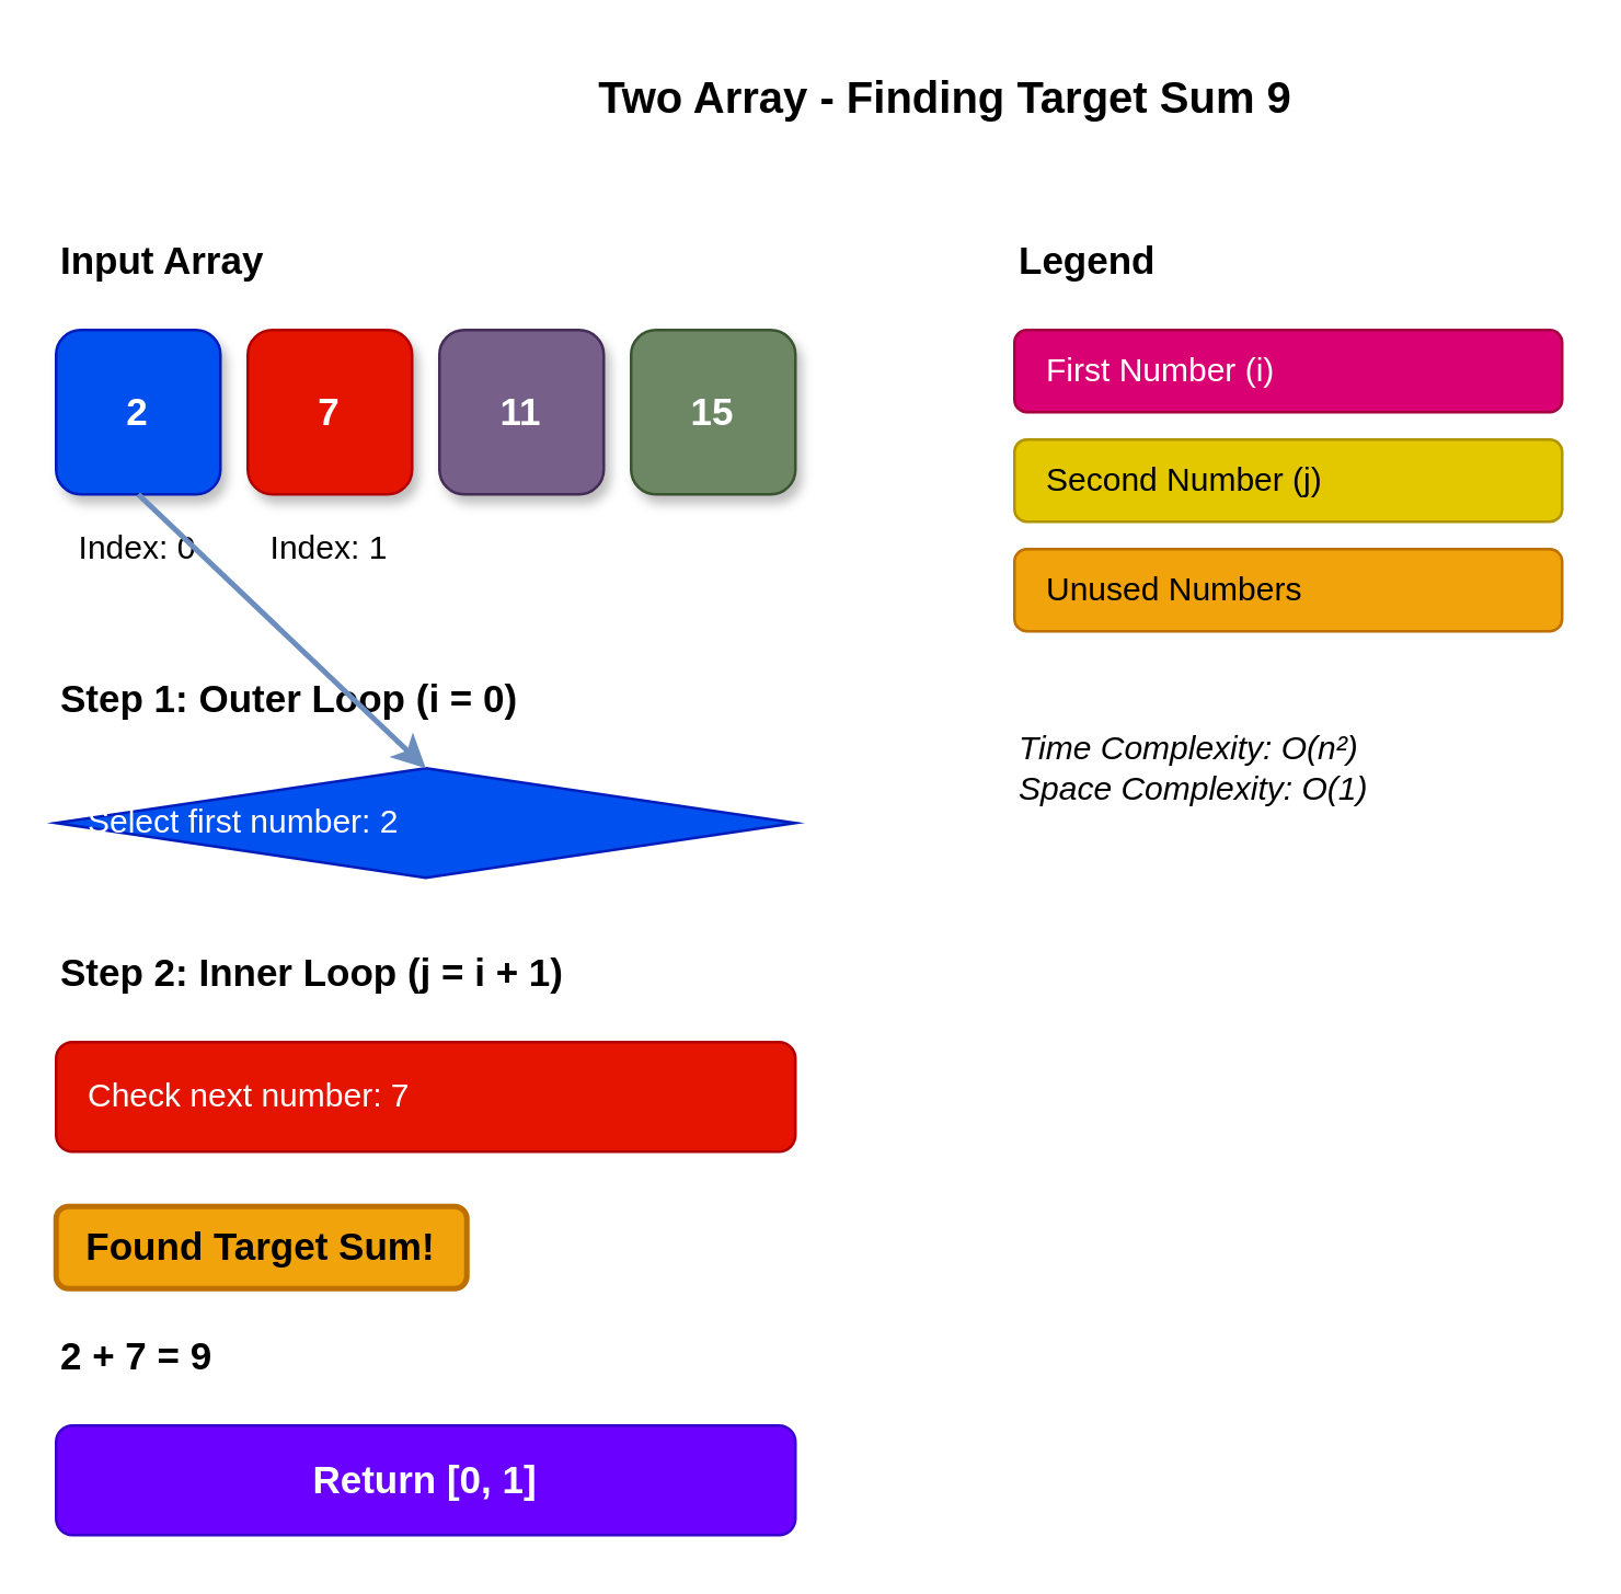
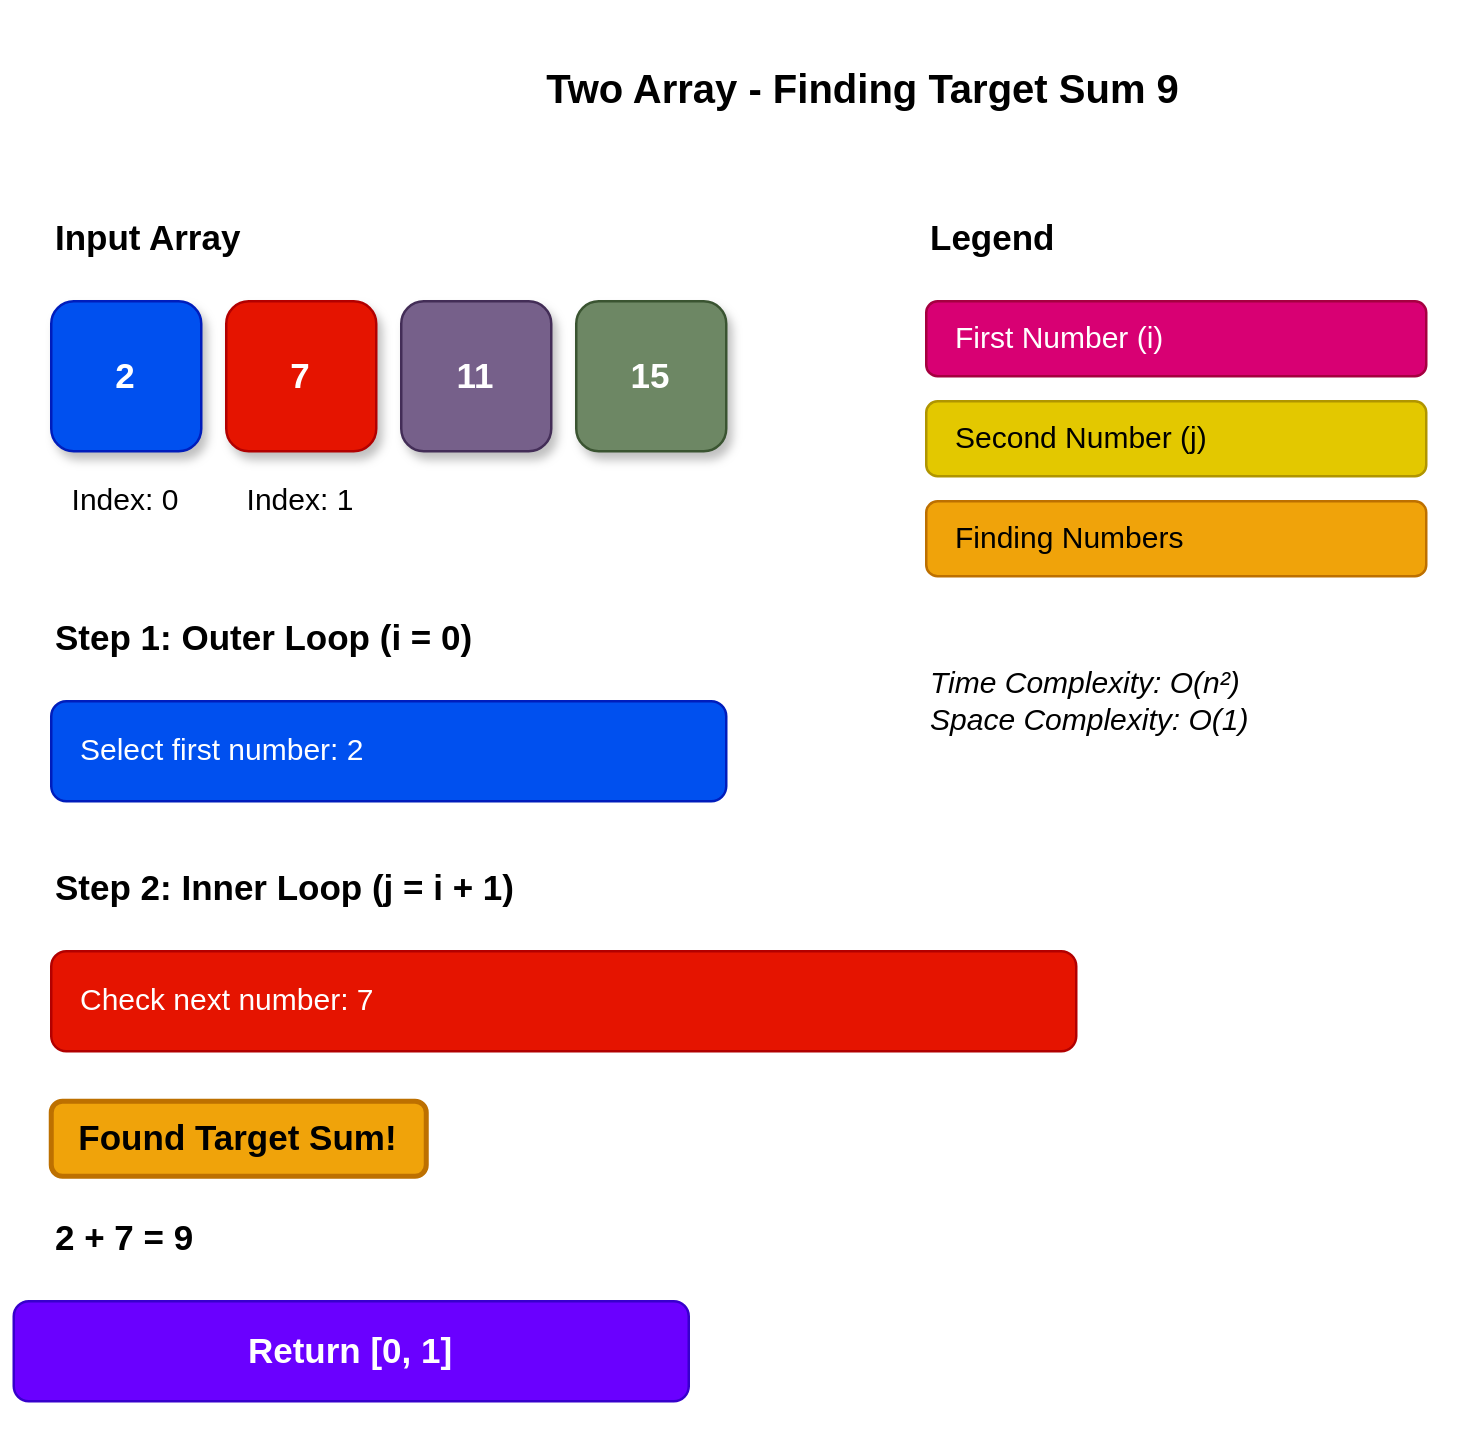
- <mxCell id="21" value="Unused Numbers" style="rounded=1;whiteSpace=wrap;html=1;fillColor=#f0a30a;strokeColor=#BD7000;fontSize=12;align=left;spacingLeft=10;fontColor=#000000;" parent="1" vertex="1"><mxGeometry x="370" y="200" width="200" height="30" as="geometry" /></mxCell>
+ <mxCell id="21" value="Finding Numbers" style="rounded=1;whiteSpace=wrap;html=1;fillColor=#f0a30a;strokeColor=#BD7000;fontSize=12;align=left;spacingLeft=10;fontColor=#000000;" parent="1" vertex="1"><mxGeometry x="370" y="200" width="200" height="30" as="geometry" /></mxCell>
- <mxCell id="17" value="" style="endArrow=classic;html=1;exitX=0.5;exitY=1;entryX=0.5;entryY=0;curved=1;strokeWidth=2;strokeColor=#6c8ebf;" parent="1" source="4" target="11" edge="1"><mxGeometry width="50" height="50" relative="1" as="geometry" /></mxCell>
- <mxCell id="11" value="Select first number: 2" style="rhombus;whiteSpace=wrap;html=1;fontSize=12;align=left;spacingLeft=10;fillColor=#0050ef;strokeColor=#001DBC;fontColor=#ffffff;" parent="1" vertex="1"><mxGeometry x="20" y="280" width="270" height="40" as="geometry" /></mxCell>
+ <mxCell id="11" value="Select first number: 2" style="rounded=1;whiteSpace=wrap;html=1;fontSize=12;align=left;spacingLeft=10;fillColor=#0050ef;strokeColor=#001DBC;fontColor=#ffffff;" parent="1" vertex="1"><mxGeometry x="20" y="280" width="270" height="40" as="geometry" /></mxCell>
- <mxCell id="13" value="Check next number: 7" style="rounded=1;whiteSpace=wrap;html=1;fillColor=#e51400;strokeColor=#B20000;fontSize=12;align=left;spacingLeft=10;fontColor=#ffffff;" parent="1" vertex="1"><mxGeometry x="20" y="380" width="270" height="40" as="geometry" /></mxCell>
+ <mxCell id="13" value="Check next number: 7" style="rounded=1;whiteSpace=wrap;html=1;fillColor=#e51400;strokeColor=#B20000;fontSize=12;align=left;spacingLeft=10;fontColor=#ffffff;" parent="1" vertex="1"><mxGeometry x="20" y="380" width="410" height="40" as="geometry" /></mxCell>
- <mxCell id="16" value="Return [0, 1]" style="rounded=1;whiteSpace=wrap;html=1;fontSize=14;fontStyle=1;align=center;fillColor=#6a00ff;fontColor=#ffffff;strokeColor=#3700CC;" parent="1" vertex="1"><mxGeometry x="20" y="520" width="270" height="40" as="geometry" /></mxCell>
+ <mxCell id="16" value="Return [0, 1]" style="rounded=1;whiteSpace=wrap;html=1;fontSize=14;fontStyle=1;align=center;fillColor=#6a00ff;fontColor=#ffffff;strokeColor=#3700CC;" parent="1" vertex="1"><mxGeometry x="5" y="520" width="270" height="40" as="geometry" /></mxCell>
